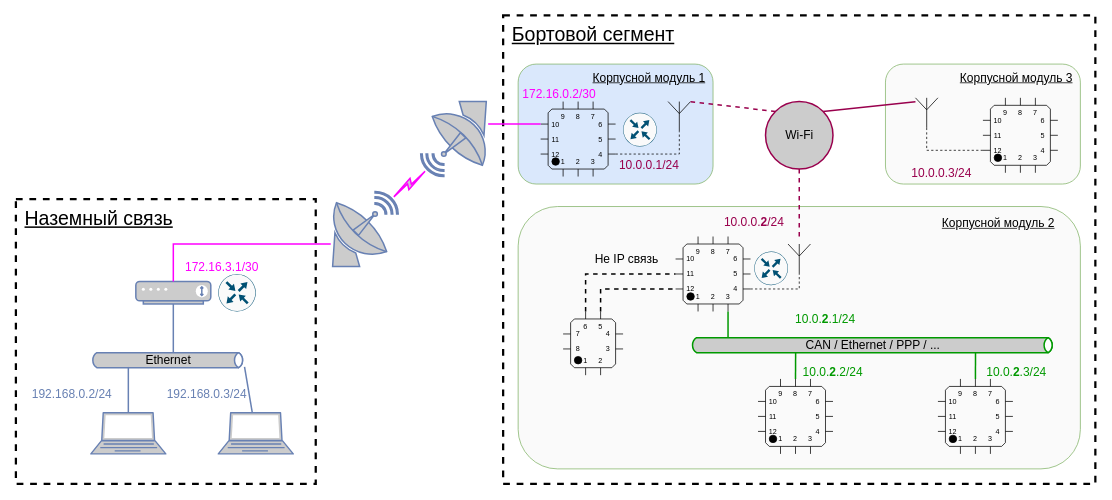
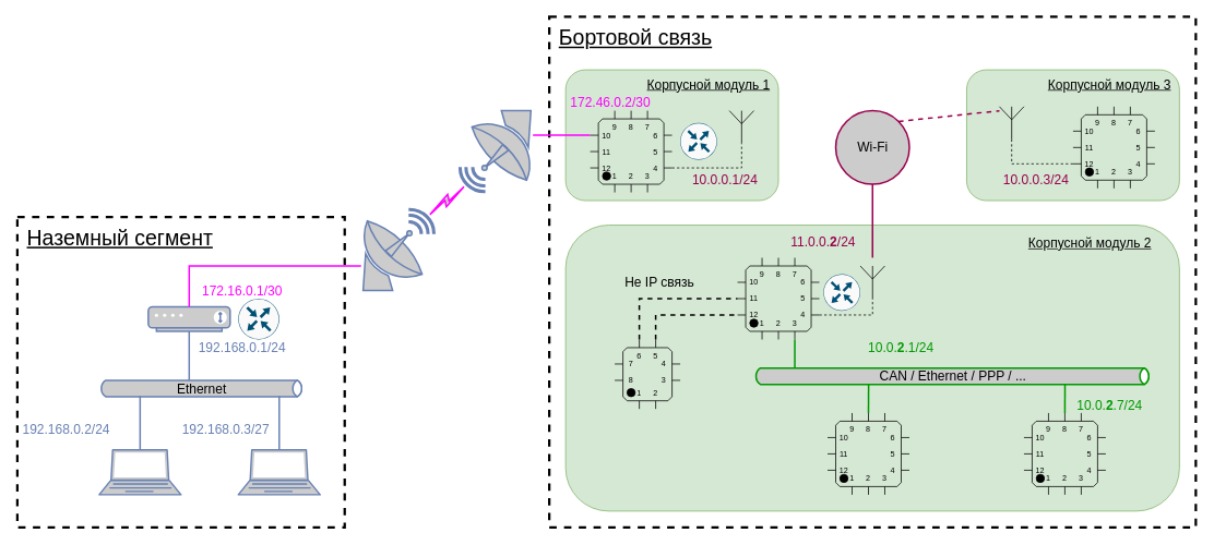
- <mxCell id="2" value="Бортовой сегмент" style="rounded=0;whiteSpace=wrap;html=1;fillColor=none;dashed=1;strokeWidth=3;perimeterSpacing=0;align=left;verticalAlign=top;spacingLeft=10;spacingTop=4;fontSize=26;fontStyle=4" vertex="1" parent="1"><mxGeometry x="670" y="20" width="790" height="625" as="geometry" /></mxCell>
+ <mxCell id="2" value="Бортовой связь" style="rounded=0;whiteSpace=wrap;html=1;fillColor=none;dashed=1;strokeWidth=3;perimeterSpacing=0;align=left;verticalAlign=top;spacingLeft=10;spacingTop=4;fontSize=26;fontStyle=4" vertex="1" parent="1"><mxGeometry x="670" y="20" width="790" height="625" as="geometry" /></mxCell>
- <mxCell id="50" value="172.16.0.2/30" style="text;html=1;strokeColor=none;fillColor=none;align=center;verticalAlign=middle;whiteSpace=wrap;rounded=0;fontSize=16;fontColor=#FF00FF;" vertex="1" parent="1"><mxGeometry x="690" y="115" width="110" height="20" as="geometry" /></mxCell>
+ <mxCell id="50" value="172.46.0.2/30" style="text;html=1;strokeColor=none;fillColor=none;align=center;verticalAlign=middle;whiteSpace=wrap;rounded=0;fontSize=16;fontColor=#FF00FF;" vertex="1" parent="1"><mxGeometry x="690" y="115" width="110" height="20" as="geometry" /></mxCell>
- <mxCell id="24" value="" style="endArrow=none;dashed=1;html=1;exitX=0.885;exitY=0.313;exitDx=0;exitDy=0;exitPerimeter=0;fontColor=#99004D;strokeColor=#99004D;entryX=0;entryY=0;entryDx=0;entryDy=0;strokeWidth=2;" edge="1" parent="1" source="5" target="46"><mxGeometry width="50" height="50" relative="1" as="geometry"><mxPoint x="910" y="355" as="sourcePoint" /><mxPoint x="1029" y="155" as="targetPoint" /></mxGeometry></mxCell>
- <mxCell id="26" value="" style="endArrow=none;dashed=0;html=1;entryX=0.154;entryY=0.313;entryDx=0;entryDy=0;entryPerimeter=0;fontColor=#99004D;strokeColor=#99004D;exitX=1;exitY=0;exitDx=0;exitDy=0;strokeWidth=2;" edge="1" parent="1" source="46" target="6"><mxGeometry width="50" height="50" relative="1" as="geometry"><mxPoint x="1122" y="155" as="sourcePoint" /><mxPoint x="1269.92" y="309.86" as="targetPoint" /></mxGeometry></mxCell>
+ <mxCell id="26" value="" style="endArrow=none;dashed=1;html=1;entryX=0.154;entryY=0.313;entryDx=0;entryDy=0;entryPerimeter=0;fontColor=#99004D;strokeColor=#99004D;exitX=1;exitY=0;exitDx=0;exitDy=0;strokeWidth=2;" edge="1" parent="1" source="46" target="6"><mxGeometry width="50" height="50" relative="1" as="geometry"><mxPoint x="1122" y="155" as="sourcePoint" /><mxPoint x="1269.92" y="309.86" as="targetPoint" /></mxGeometry></mxCell>
- <mxCell id="5" value="Корпусной модуль 1" style="rounded=1;whiteSpace=wrap;html=1;fillColor=#dae8fc;strokeColor=#82b366;align=right;verticalAlign=top;spacing=4;spacingRight=6;fontStyle=4;fontSize=16;" vertex="1" parent="1"><mxGeometry x="690" y="85" width="260" height="160" as="geometry" /></mxCell>
+ <mxCell id="5" value="Корпусной модуль 1" style="rounded=1;whiteSpace=wrap;html=1;fillColor=#d5e8d4;strokeColor=#82b366;align=right;verticalAlign=top;spacing=4;spacingRight=6;fontStyle=4;fontSize=16;" vertex="1" parent="1"><mxGeometry x="690" y="85" width="260" height="160" as="geometry" /></mxCell>
- <mxCell id="6" value="Корпусной модуль 3" style="rounded=1;whiteSpace=wrap;html=1;fillColor=#fafafa;strokeColor=#82b366;fontSize=16;fontStyle=4;align=right;verticalAlign=top;spacing=4;spacingRight=6;" vertex="1" parent="1"><mxGeometry x="1180" y="85" width="260" height="160" as="geometry" /></mxCell>
+ <mxCell id="6" value="Корпусной модуль 3" style="rounded=1;whiteSpace=wrap;html=1;fillColor=#d5e8d4;strokeColor=#82b366;fontSize=16;fontStyle=4;align=right;verticalAlign=top;spacing=4;spacingRight=6;" vertex="1" parent="1"><mxGeometry x="1180" y="85" width="260" height="160" as="geometry" /></mxCell>
- <mxCell id="40" value="10.0.0.1/24" style="text;html=1;strokeColor=none;fillColor=none;align=center;verticalAlign=middle;whiteSpace=wrap;rounded=0;fontSize=16;fontColor=#99004D;" vertex="1" parent="1"><mxGeometry x="820" y="210" width="90" height="20" as="geometry" /></mxCell>
+ <mxCell id="40" value="10.0.0.1/24" style="text;html=1;strokeColor=none;fillColor=none;align=center;verticalAlign=middle;whiteSpace=wrap;rounded=0;fontSize=16;fontColor=#99004D;" vertex="1" parent="1"><mxGeometry x="840" y="210" width="90" height="20" as="geometry" /></mxCell>
- <mxCell id="27" value="10.0.0.3/24" style="text;html=1;strokeColor=none;fillColor=none;align=center;verticalAlign=middle;whiteSpace=wrap;rounded=0;fontSize=16;fontColor=#99004D;" vertex="1" parent="1"><mxGeometry x="1210" y="220" width="90" height="20" as="geometry" /></mxCell>
+ <mxCell id="27" value="10.0.0.3/24" style="text;html=1;strokeColor=none;fillColor=none;align=center;verticalAlign=middle;whiteSpace=wrap;rounded=0;fontSize=16;fontColor=#99004D;" vertex="1" parent="1"><mxGeometry x="1220" y="210" width="90" height="20" as="geometry" /></mxCell>
- <mxCell id="25" value="" style="endArrow=none;dashed=1;html=1;fontColor=#99004D;strokeColor=#99004D;exitX=0.5;exitY=0.114;exitDx=0;exitDy=0;exitPerimeter=0;entryX=0.5;entryY=1;entryDx=0;entryDy=0;strokeWidth=2;" edge="1" parent="1" source="3" target="46"><mxGeometry width="50" height="50" relative="1" as="geometry"><mxPoint x="850" y="465" as="sourcePoint" /><mxPoint x="1065" y="255" as="targetPoint" /></mxGeometry></mxCell>
+ <mxCell id="25" value="" style="endArrow=none;dashed=0;html=1;fontColor=#99004D;strokeColor=#99004D;exitX=0.5;exitY=0.114;exitDx=0;exitDy=0;exitPerimeter=0;entryX=0.5;entryY=1;entryDx=0;entryDy=0;strokeWidth=2;" edge="1" parent="1" source="3" target="46"><mxGeometry width="50" height="50" relative="1" as="geometry"><mxPoint x="850" y="465" as="sourcePoint" /><mxPoint x="1065" y="255" as="targetPoint" /></mxGeometry></mxCell>
- <mxCell id="4" value="Наземный связь" style="rounded=0;whiteSpace=wrap;html=1;fillColor=none;dashed=1;strokeWidth=3;perimeterSpacing=0;fontSize=26;align=left;labelPosition=center;verticalLabelPosition=middle;verticalAlign=top;spacingTop=4;spacingLeft=10;fontStyle=4" vertex="1" parent="1"><mxGeometry x="20" y="265" width="400" height="380" as="geometry" /></mxCell>
+ <mxCell id="4" value="Наземный сегмент" style="rounded=0;whiteSpace=wrap;html=1;fillColor=none;dashed=1;strokeWidth=3;perimeterSpacing=0;fontSize=26;align=left;labelPosition=center;verticalLabelPosition=middle;verticalAlign=top;spacingTop=4;spacingLeft=10;fontStyle=4" vertex="1" parent="1"><mxGeometry x="20" y="265" width="400" height="380" as="geometry" /></mxCell>
- <mxCell id="42" value="10.0.0.&lt;b&gt;2&lt;/b&gt;/24" style="text;html=1;strokeColor=none;fillColor=none;align=center;verticalAlign=middle;whiteSpace=wrap;rounded=0;fontSize=16;fontColor=#99004D;" vertex="1" parent="1"><mxGeometry x="960" y="285" width="90" height="20" as="geometry" /></mxCell>
+ <mxCell id="42" value="11.0.0.&lt;b&gt;2&lt;/b&gt;/24" style="text;html=1;strokeColor=none;fillColor=none;align=center;verticalAlign=middle;whiteSpace=wrap;rounded=0;fontSize=16;fontColor=#99004D;" vertex="1" parent="1"><mxGeometry x="960" y="285" width="90" height="20" as="geometry" /></mxCell>
- <mxCell id="3" value="Корпусной модуль 2" style="rounded=1;whiteSpace=wrap;html=1;fillColor=#fafafa;strokeColor=#82b366;fontSize=16;fontStyle=4;align=right;verticalAlign=top;spacing=8;spacingRight=26;" vertex="1" parent="1"><mxGeometry x="690" y="275" width="750" height="350" as="geometry" /></mxCell>
+ <mxCell id="3" value="Корпусной модуль 2" style="rounded=1;whiteSpace=wrap;html=1;fillColor=#d5e8d4;strokeColor=#82b366;fontSize=16;fontStyle=4;align=right;verticalAlign=top;spacing=8;spacingRight=26;" vertex="1" parent="1"><mxGeometry x="690" y="275" width="750" height="350" as="geometry" /></mxCell>
- <mxCell id="47" value="&lt;font&gt;Не IP связь&lt;/font&gt;" style="text;html=1;strokeColor=none;fillColor=none;align=center;verticalAlign=middle;whiteSpace=wrap;rounded=0;fontSize=16;fontColor=#000000;labelBackgroundColor=none;" vertex="1" parent="1"><mxGeometry x="790" y="335" width="90" height="20" as="geometry" /></mxCell>
+ <mxCell id="47" value="&lt;font&gt;Не IP связь&lt;/font&gt;" style="text;html=1;strokeColor=none;fillColor=none;align=center;verticalAlign=middle;whiteSpace=wrap;rounded=0;fontSize=16;fontColor=#000000;labelBackgroundColor=none;" vertex="1" parent="1"><mxGeometry x="760" y="335" width="90" height="20" as="geometry" /></mxCell>
- <mxCell id="49" value="172.16.3.1/30" style="text;html=1;strokeColor=none;fillColor=none;align=center;verticalAlign=middle;whiteSpace=wrap;rounded=0;fontSize=16;fontColor=#FF00FF;" vertex="1" parent="1"><mxGeometry x="240" y="345" width="110" height="20" as="geometry" /></mxCell>
+ <mxCell id="49" value="172.16.0.1/30" style="text;html=1;strokeColor=none;fillColor=none;align=center;verticalAlign=middle;whiteSpace=wrap;rounded=0;fontSize=16;fontColor=#FF00FF;" vertex="1" parent="1"><mxGeometry x="240" y="345" width="110" height="20" as="geometry" /></mxCell>
+ <mxCell id="51" value="&lt;font color=&quot;#6881b3&quot;&gt;192.168.0.1/24&lt;br&gt;&lt;/font&gt;" style="text;html=1;strokeColor=none;fillColor=none;align=center;verticalAlign=middle;whiteSpace=wrap;rounded=0;fontSize=16;fontColor=#FF00FF;" vertex="1" parent="1"><mxGeometry x="240" y="415" width="110" height="20" as="geometry" /></mxCell>
- <mxCell id="10" value="Ethernet" style="html=1;fillColor=#CCCCCC;strokeColor=#6881B3;gradientColor=none;gradientDirection=north;strokeWidth=2;shape=mxgraph.networks.bus;gradientColor=none;gradientDirection=north;fontColor=#000000;perimeter=backbonePerimeter;backboneSize=20;fontSize=16;" vertex="1" parent="1"><mxGeometry x="120" y="465" width="205" height="30" as="geometry" /></mxCell>
+ <mxCell id="10" value="Ethernet" style="html=1;fillColor=#CCCCCC;strokeColor=#6881B3;gradientColor=none;gradientDirection=north;strokeWidth=2;shape=mxgraph.networks.bus;gradientColor=none;gradientDirection=north;fontColor=#000000;perimeter=backbonePerimeter;backboneSize=20;fontSize=16;" vertex="1" parent="1"><mxGeometry x="120" y="465" width="250" height="20" as="geometry" /></mxCell>
- <mxCell id="44" value="&lt;font color=&quot;#009900&quot;&gt;10.0.&lt;b&gt;2&lt;/b&gt;.2/24&lt;/font&gt;" style="text;html=1;strokeColor=none;fillColor=none;align=center;verticalAlign=middle;whiteSpace=wrap;rounded=0;fontSize=16;fontColor=#99004D;" vertex="1" parent="1"><mxGeometry x="1065" y="485" width="90" height="20" as="geometry" /></mxCell>
- <mxCell id="45" value="&lt;font color=&quot;#009900&quot;&gt;10.0.&lt;b&gt;2&lt;/b&gt;.3/24&lt;/font&gt;" style="text;html=1;strokeColor=none;fillColor=none;align=center;verticalAlign=middle;whiteSpace=wrap;rounded=0;fontSize=16;fontColor=#99004D;" vertex="1" parent="1"><mxGeometry x="1310" y="485" width="90" height="20" as="geometry" /></mxCell>
+ <mxCell id="45" value="&lt;font color=&quot;#009900&quot;&gt;10.0.&lt;b&gt;2&lt;/b&gt;.7/24&lt;/font&gt;" style="text;html=1;strokeColor=none;fillColor=none;align=center;verticalAlign=middle;whiteSpace=wrap;rounded=0;fontSize=16;fontColor=#99004D;" vertex="1" parent="1"><mxGeometry x="1310" y="485" width="90" height="20" as="geometry" /></mxCell>
- <mxCell id="53" value="&lt;font color=&quot;#6881b3&quot;&gt;192.168.0.2/24&lt;/font&gt;" style="text;html=1;strokeColor=none;fillColor=none;align=center;verticalAlign=middle;whiteSpace=wrap;rounded=0;fontSize=16;fontColor=#FF00FF;" vertex="1" parent="1"><mxGeometry x="40" y="515" width="110" height="20" as="geometry" /></mxCell>
+ <mxCell id="53" value="&lt;font color=&quot;#6881b3&quot;&gt;192.168.0.2/24&lt;/font&gt;" style="text;html=1;strokeColor=none;fillColor=none;align=center;verticalAlign=middle;whiteSpace=wrap;rounded=0;fontSize=16;fontColor=#FF00FF;" vertex="1" parent="1"><mxGeometry x="25" y="515" width="110" height="20" as="geometry" /></mxCell>
- <mxCell id="52" value="&lt;font color=&quot;#6881b3&quot;&gt;192.168.0.3/24&lt;/font&gt;" style="text;html=1;strokeColor=none;fillColor=none;align=center;verticalAlign=middle;whiteSpace=wrap;rounded=0;fontSize=16;fontColor=#FF00FF;" vertex="1" parent="1"><mxGeometry x="220" y="515" width="110" height="20" as="geometry" /></mxCell>
+ <mxCell id="52" value="&lt;font color=&quot;#6881b3&quot;&gt;192.168.0.3/27&lt;/font&gt;" style="text;html=1;strokeColor=none;fillColor=none;align=center;verticalAlign=middle;whiteSpace=wrap;rounded=0;fontSize=16;fontColor=#FF00FF;" vertex="1" parent="1"><mxGeometry x="220" y="515" width="110" height="20" as="geometry" /></mxCell>
